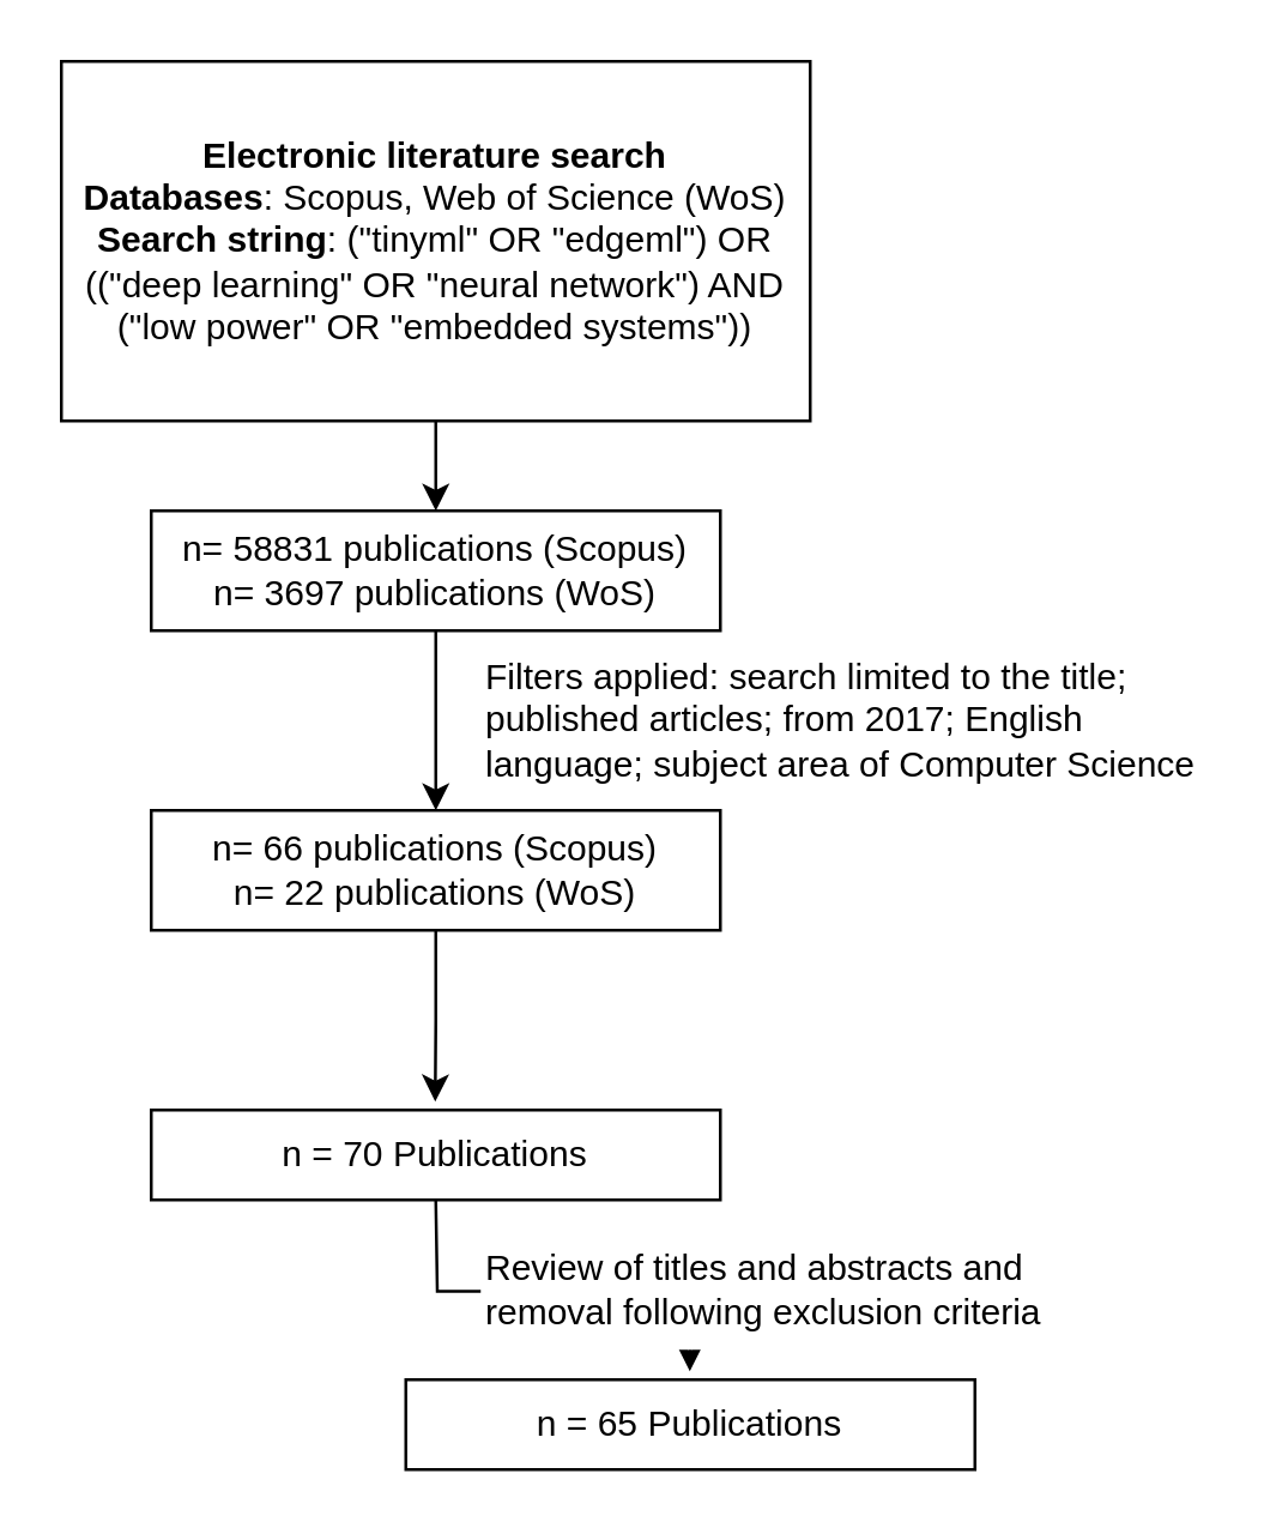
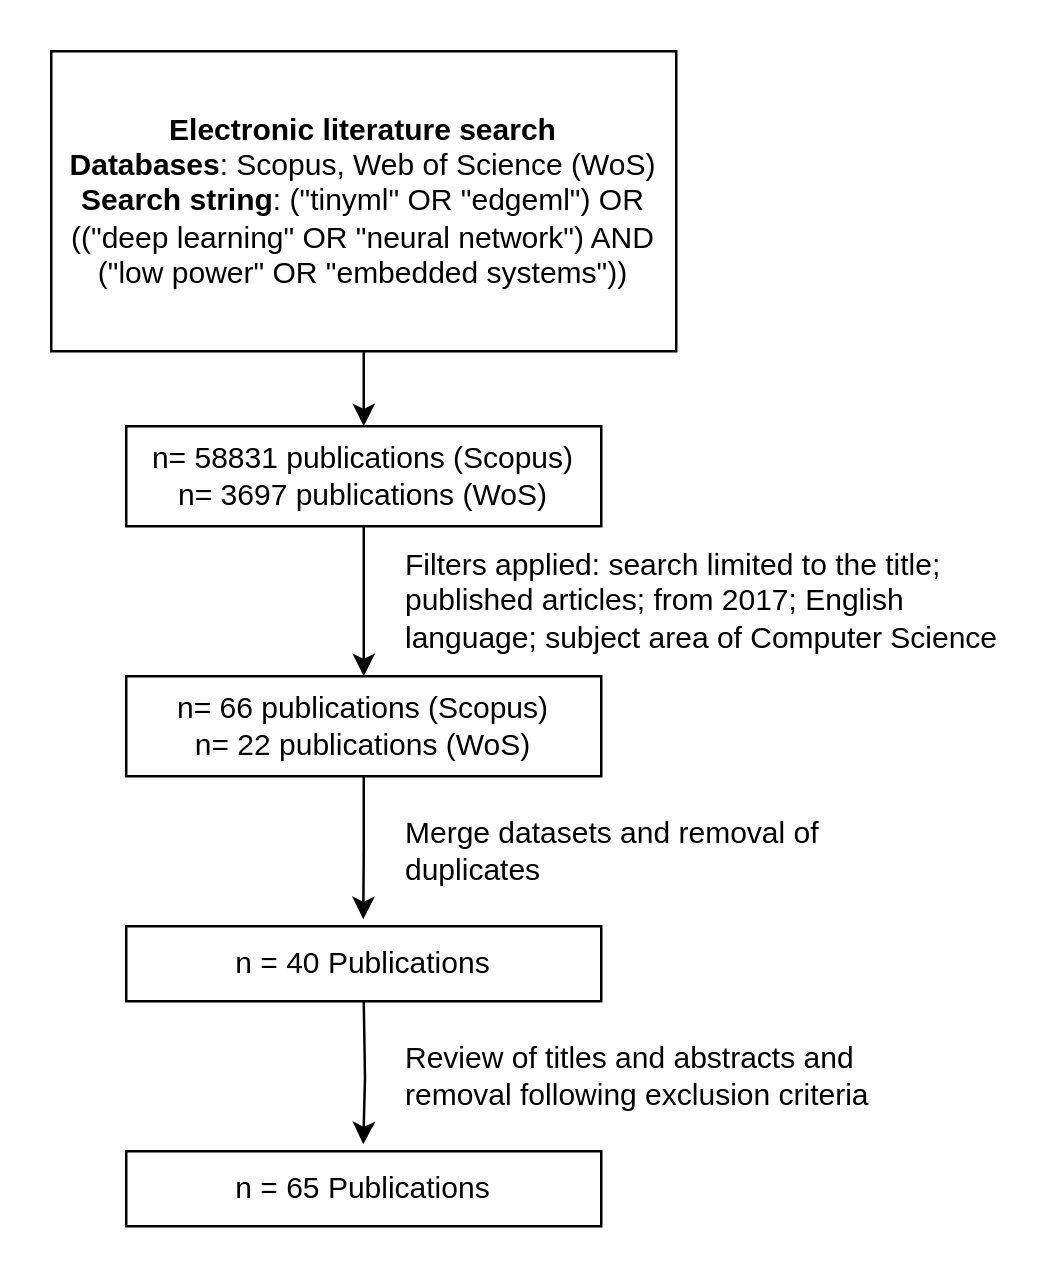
+ <mxCell id="9" value="Merge datasets and removal of duplicates" style="rounded=0;whiteSpace=wrap;html=1;strokeColor=none;align=left;" parent="1" vertex="1"><mxGeometry x="160" y="320" width="220" height="40" as="geometry" /></mxCell>
- <mxCell id="10" value="n = 70 Publications" style="rounded=0;whiteSpace=wrap;html=1;" parent="1" vertex="1"><mxGeometry x="50" y="370" width="190" height="30" as="geometry" /></mxCell>
+ <mxCell id="10" value="n = 40 Publications" style="rounded=0;whiteSpace=wrap;html=1;" parent="1" vertex="1"><mxGeometry x="50" y="370" width="190" height="30" as="geometry" /></mxCell>
- <mxCell id="11" value="n = 65 Publications" style="rounded=0;whiteSpace=wrap;html=1;" parent="1" vertex="1"><mxGeometry x="135" y="460" width="190" height="30" as="geometry" /></mxCell>
+ <mxCell id="11" value="n = 65 Publications" style="rounded=0;whiteSpace=wrap;html=1;" parent="1" vertex="1"><mxGeometry x="50" y="460" width="190" height="30" as="geometry" /></mxCell>
